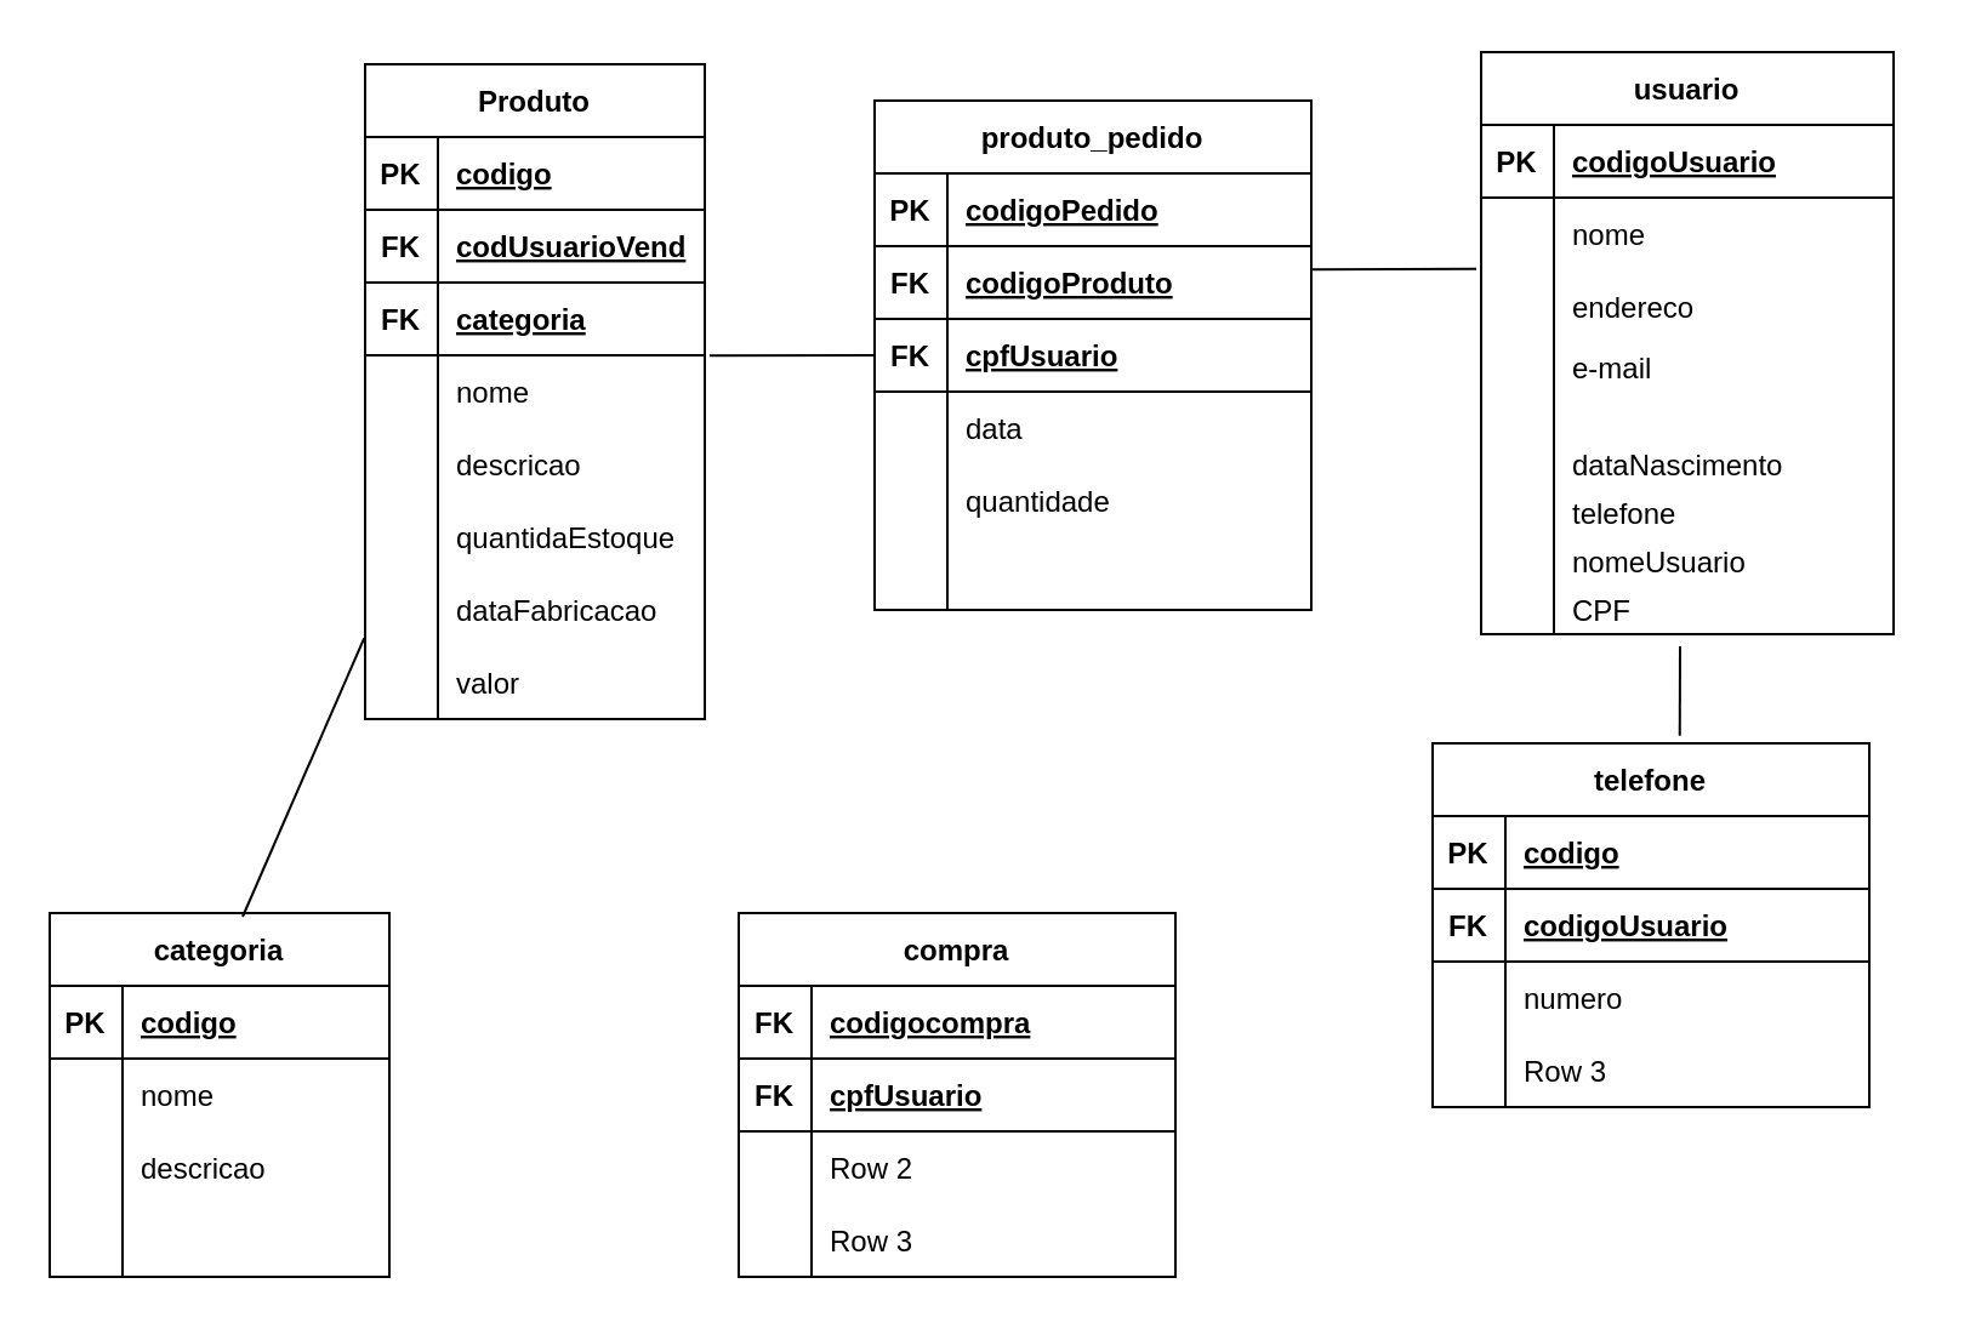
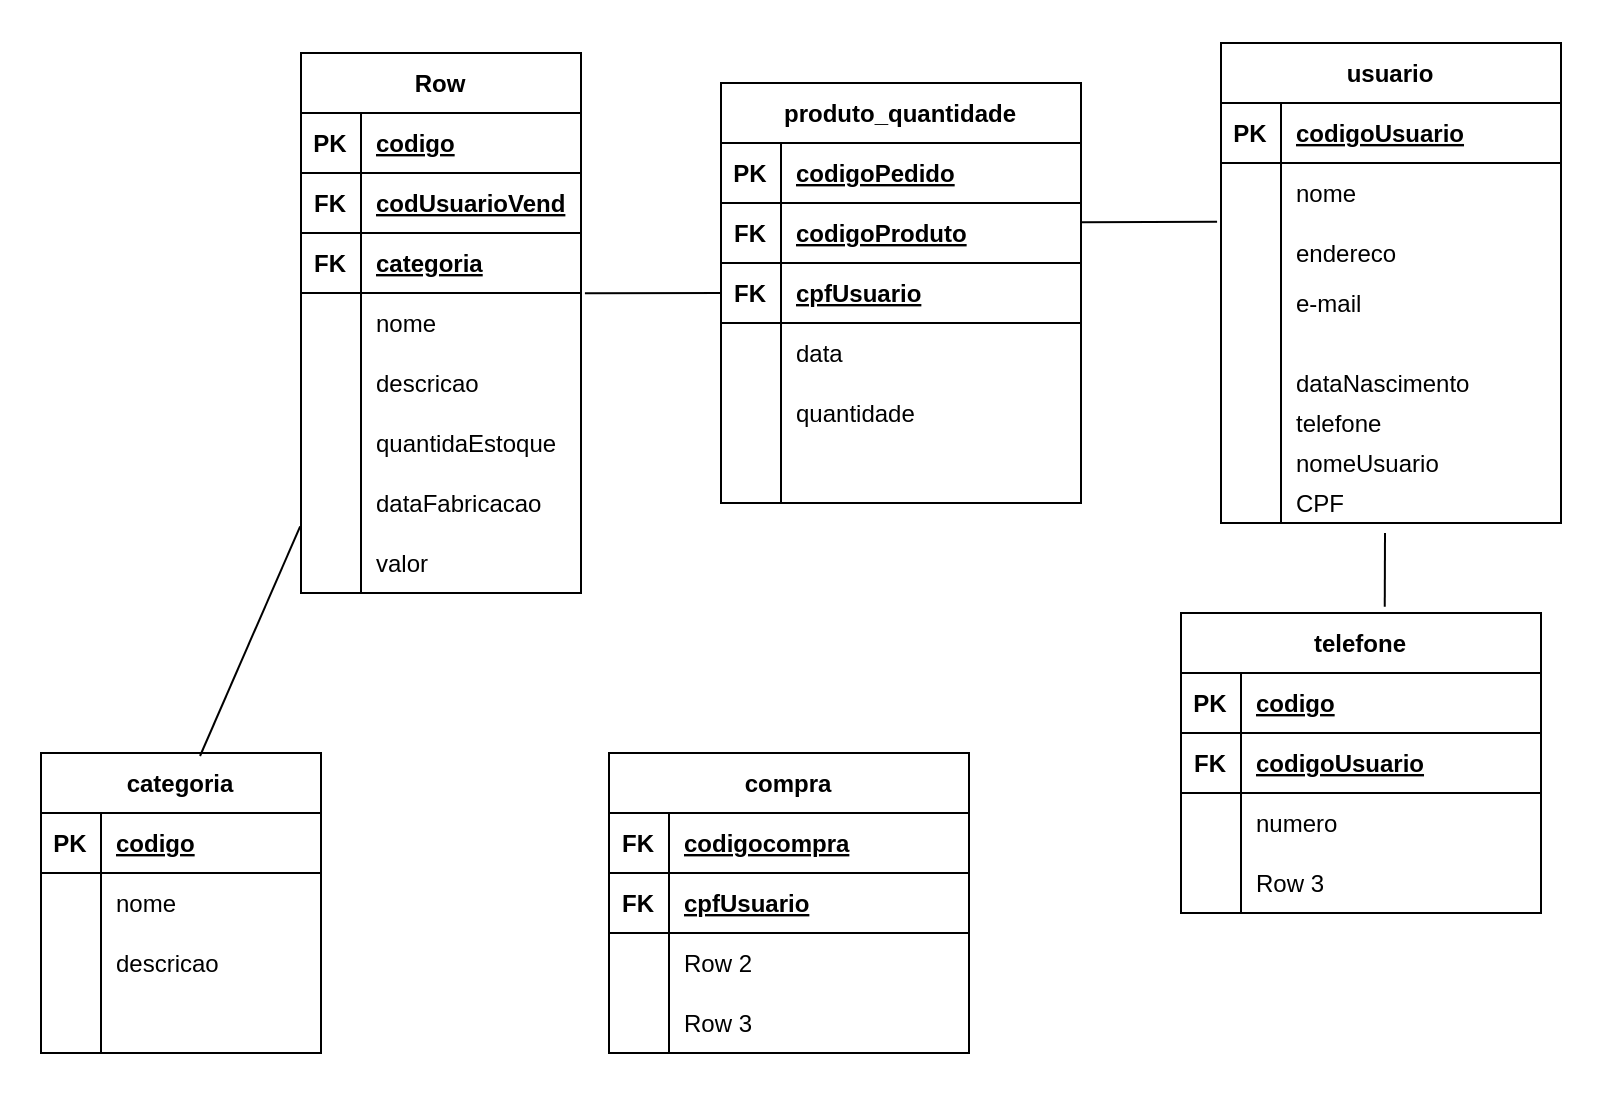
- <mxCell id="16" value="Produto" style="shape=table;startSize=30;container=1;collapsible=1;childLayout=tableLayout;fixedRows=1;rowLines=0;fontStyle=1;align=center;resizeLast=1;" parent="15" vertex="1"><mxGeometry width="140" height="270" as="geometry" /></mxCell>
+ <mxCell id="16" value="Row" style="shape=table;startSize=30;container=1;collapsible=1;childLayout=tableLayout;fixedRows=1;rowLines=0;fontStyle=1;align=center;resizeLast=1;" parent="15" vertex="1"><mxGeometry width="140" height="270" as="geometry" /></mxCell>
- <mxCell id="72" value="produto_pedido" style="shape=table;startSize=30;container=1;collapsible=1;childLayout=tableLayout;fixedRows=1;rowLines=0;fontStyle=1;align=center;resizeLast=1;" parent="1" vertex="1"><mxGeometry x="360" y="41" width="180" height="210" as="geometry" /></mxCell>
+ <mxCell id="72" value="produto_quantidade" style="shape=table;startSize=30;container=1;collapsible=1;childLayout=tableLayout;fixedRows=1;rowLines=0;fontStyle=1;align=center;resizeLast=1;" parent="1" vertex="1"><mxGeometry x="360" y="41" width="180" height="210" as="geometry" /></mxCell>
